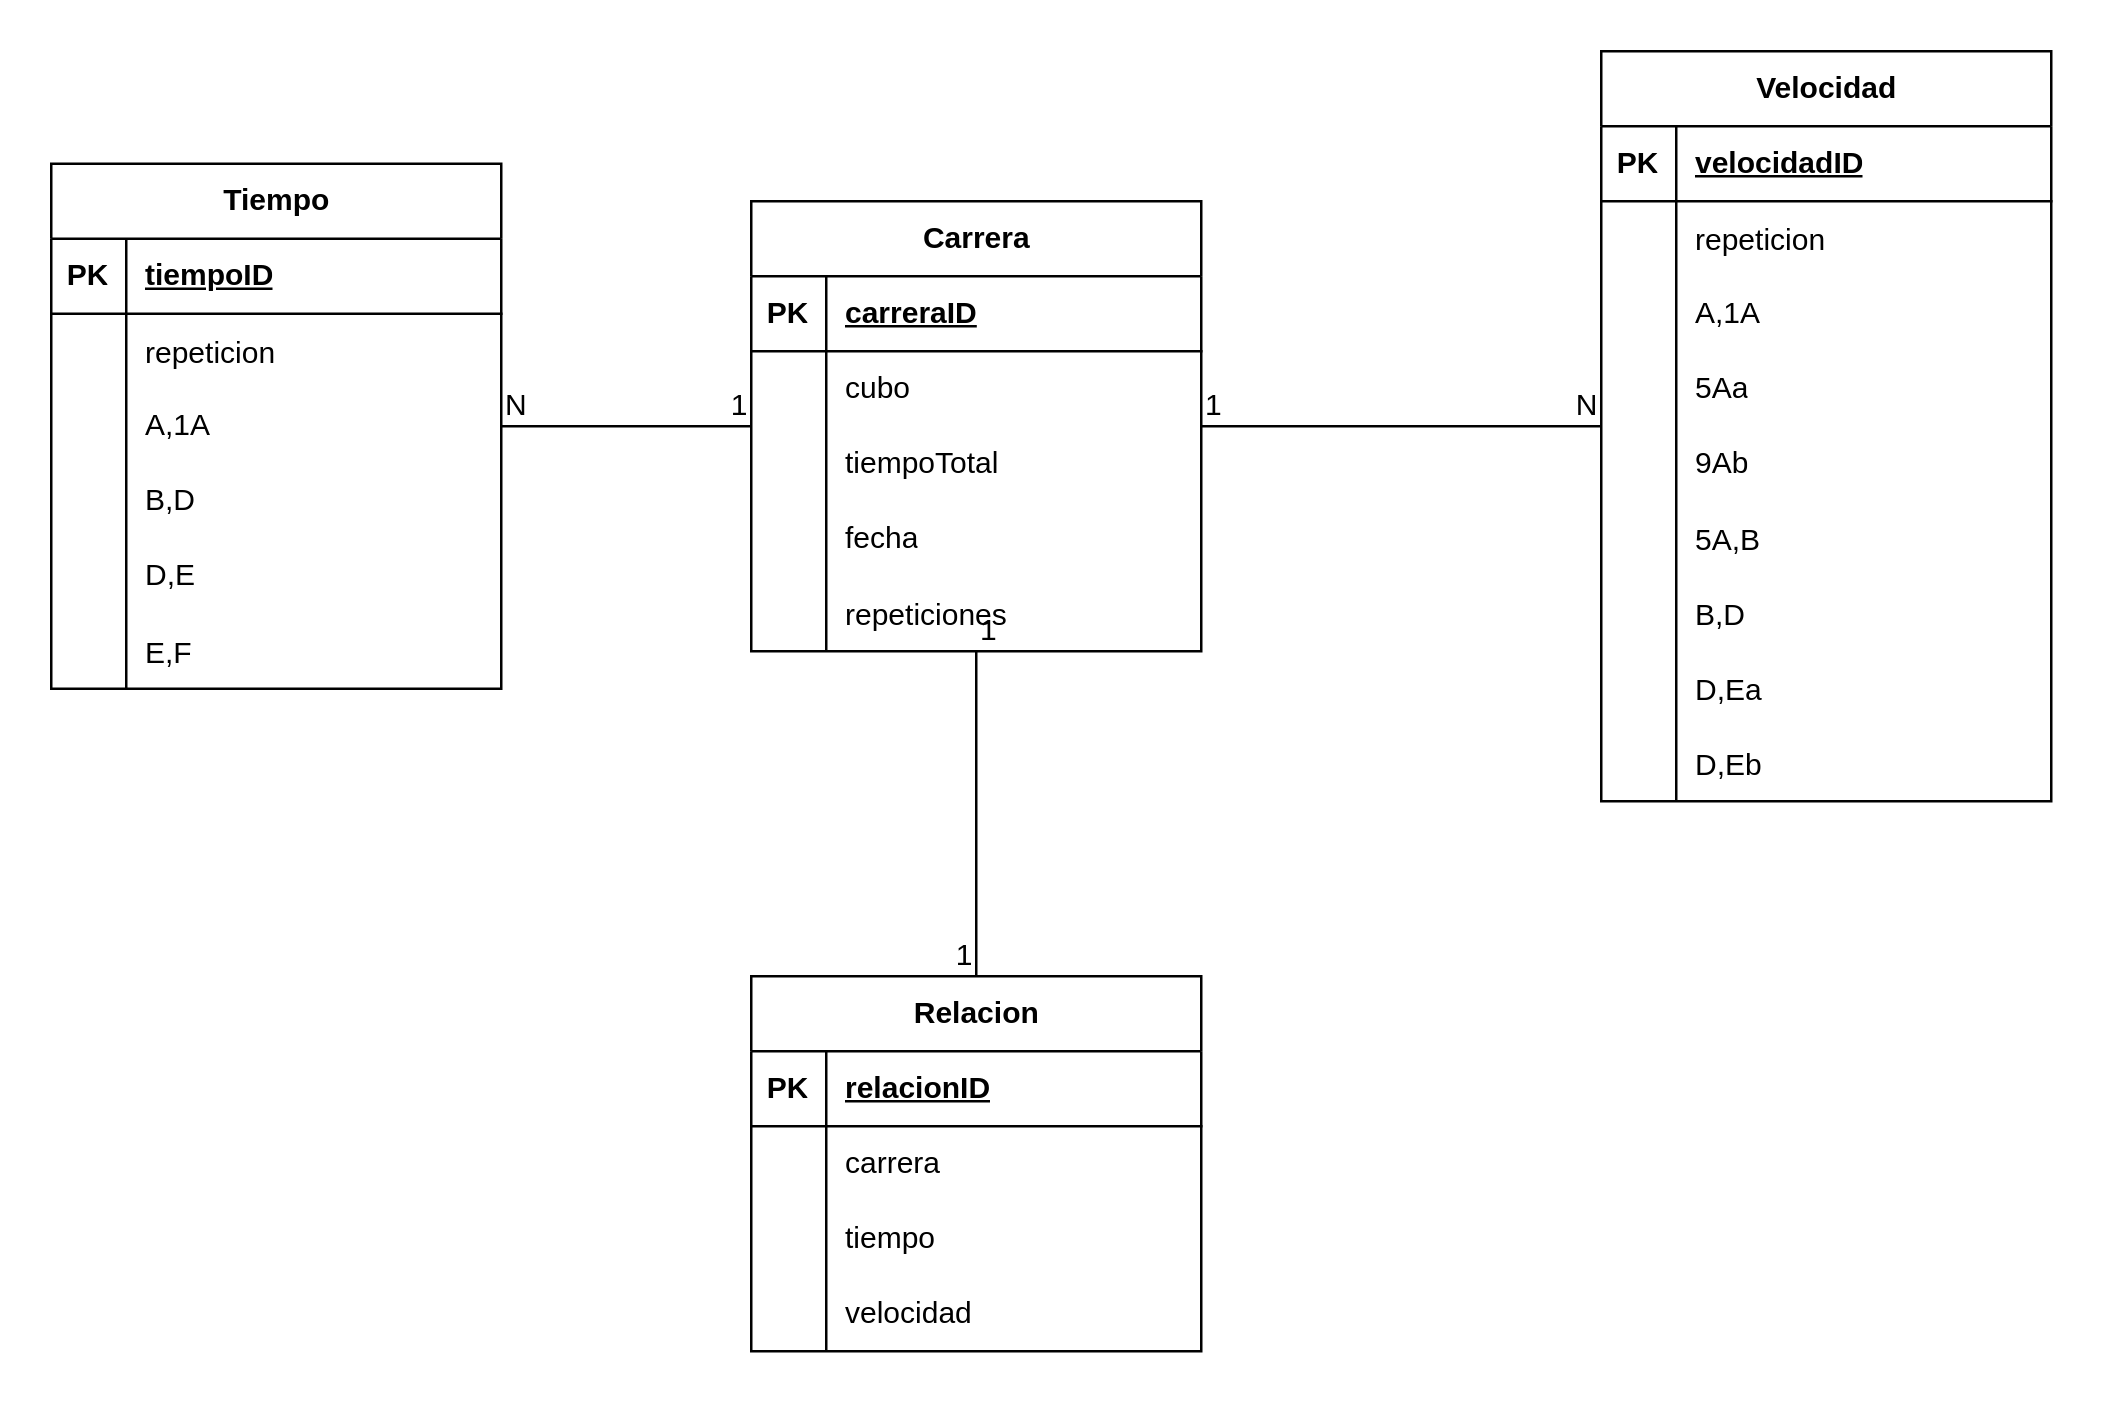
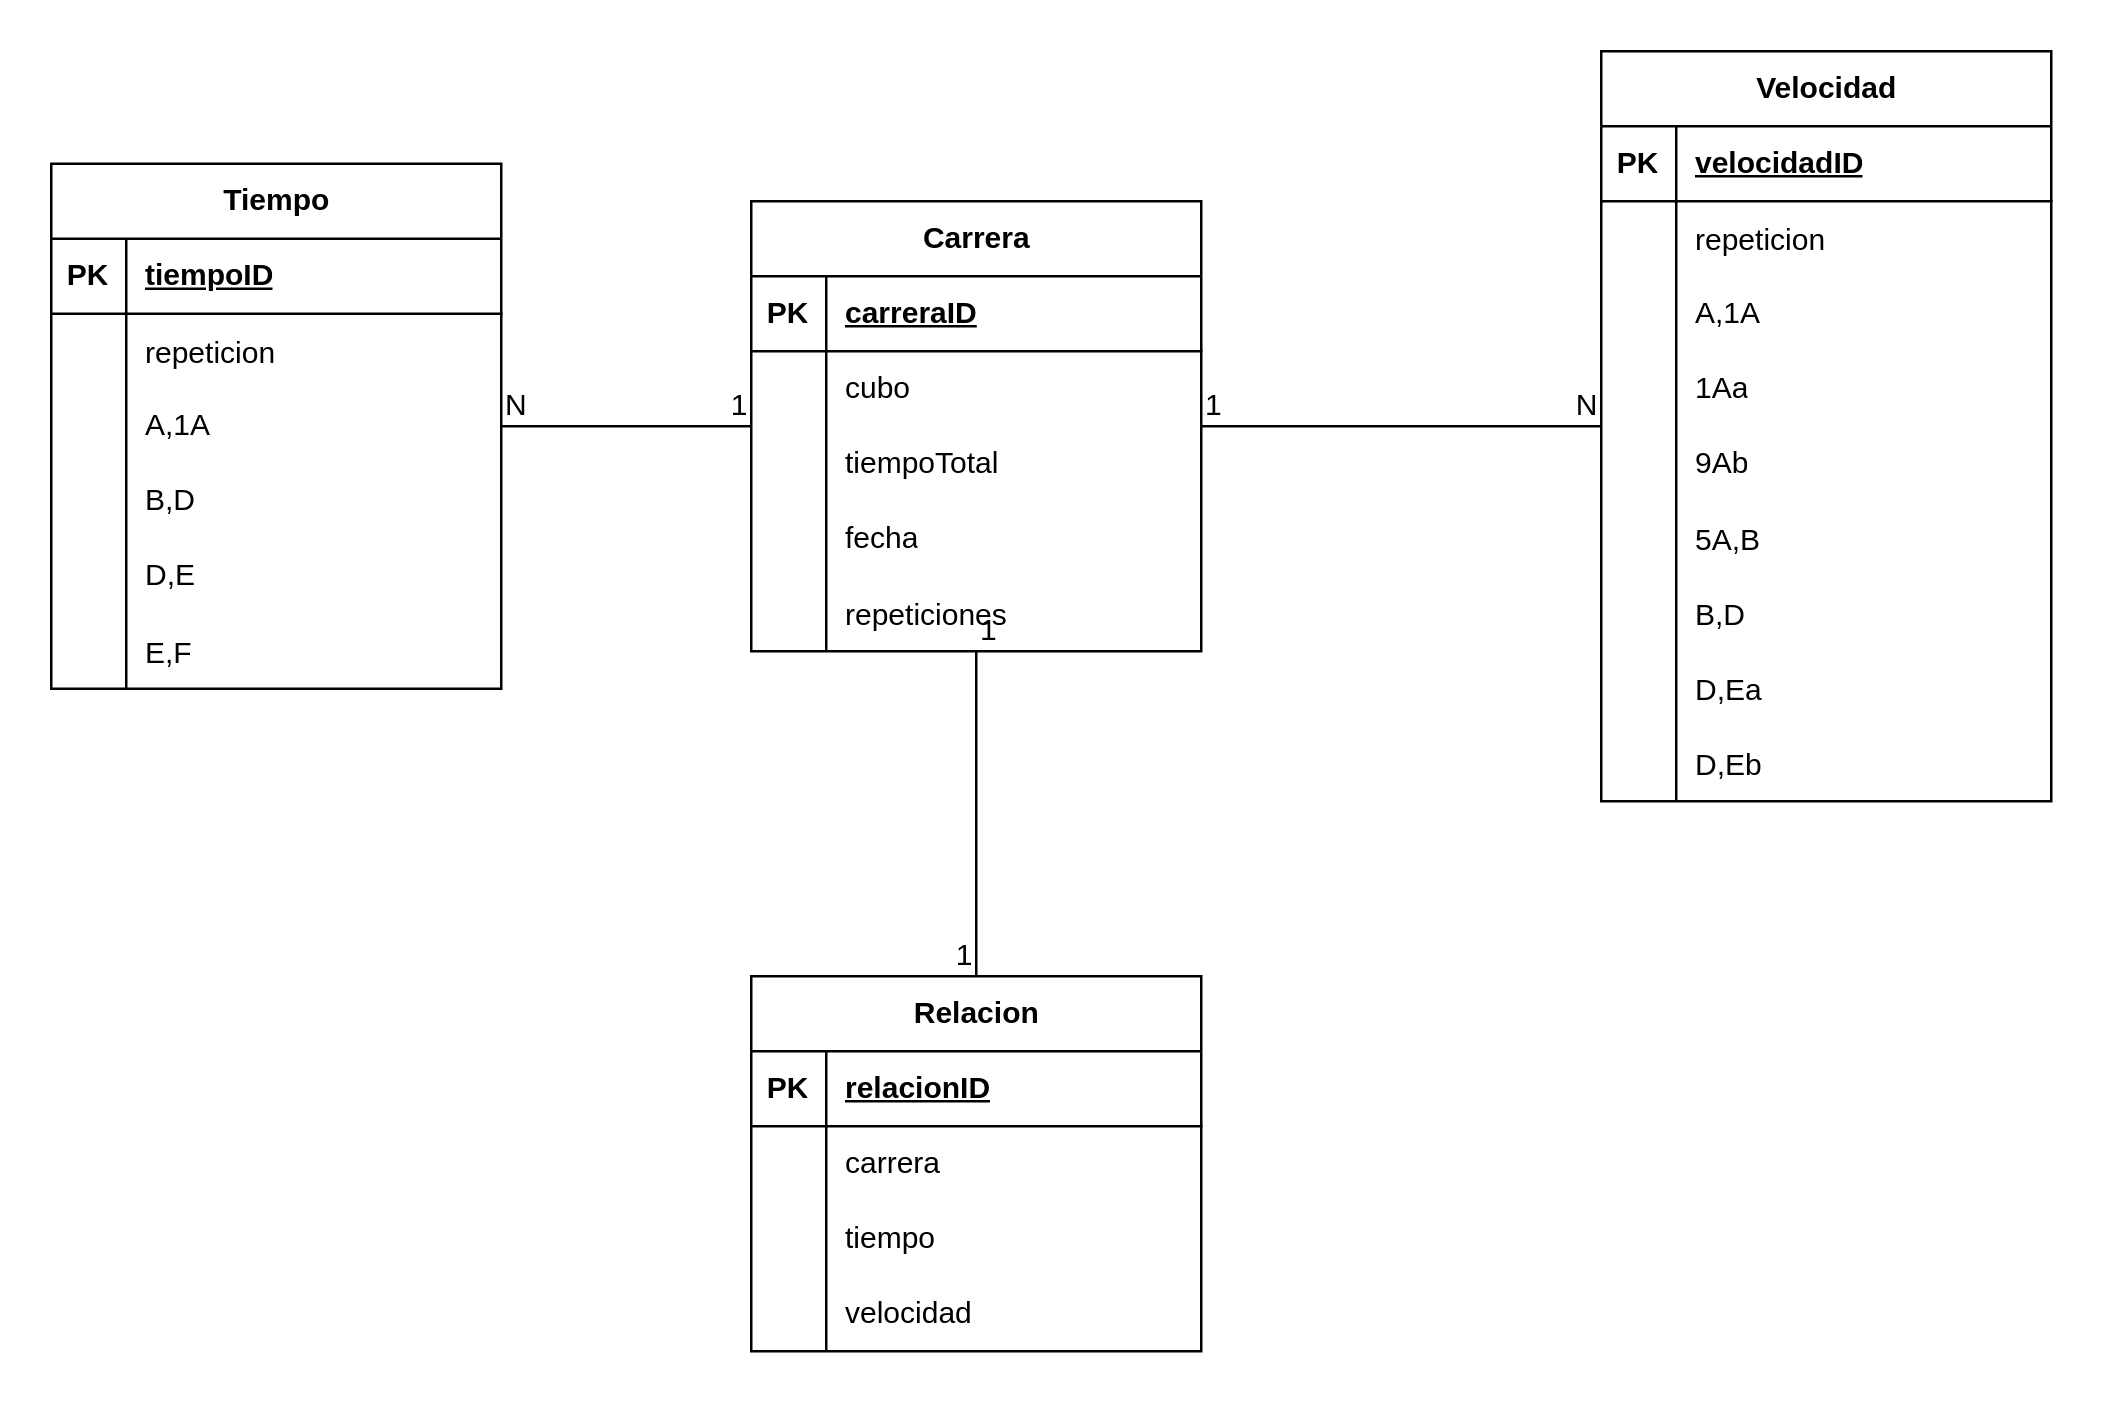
- <mxCell id="14" value="5Aa" style="shape=partialRectangle;connectable=0;fillColor=none;top=0;left=0;bottom=0;right=0;align=left;spacingLeft=6;overflow=hidden;whiteSpace=wrap;html=1;" vertex="1" parent="12"><mxGeometry x="30" width="150" height="30" as="geometry"><mxRectangle width="150" height="30" as="alternateBounds" /></mxGeometry></mxCell>
+ <mxCell id="14" value="1Aa" style="shape=partialRectangle;connectable=0;fillColor=none;top=0;left=0;bottom=0;right=0;align=left;spacingLeft=6;overflow=hidden;whiteSpace=wrap;html=1;" vertex="1" parent="12"><mxGeometry x="30" width="150" height="30" as="geometry"><mxRectangle width="150" height="30" as="alternateBounds" /></mxGeometry></mxCell>
